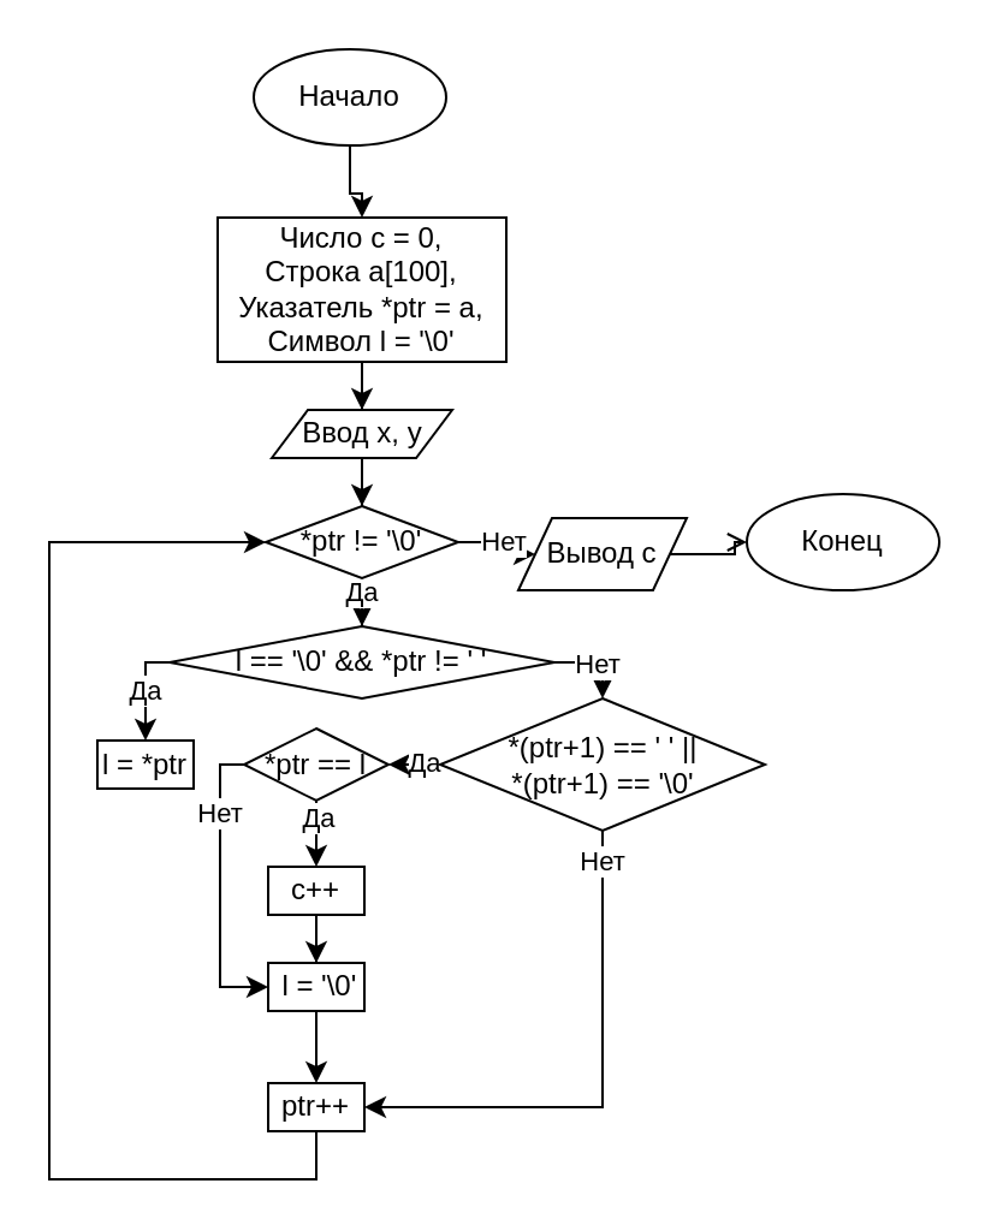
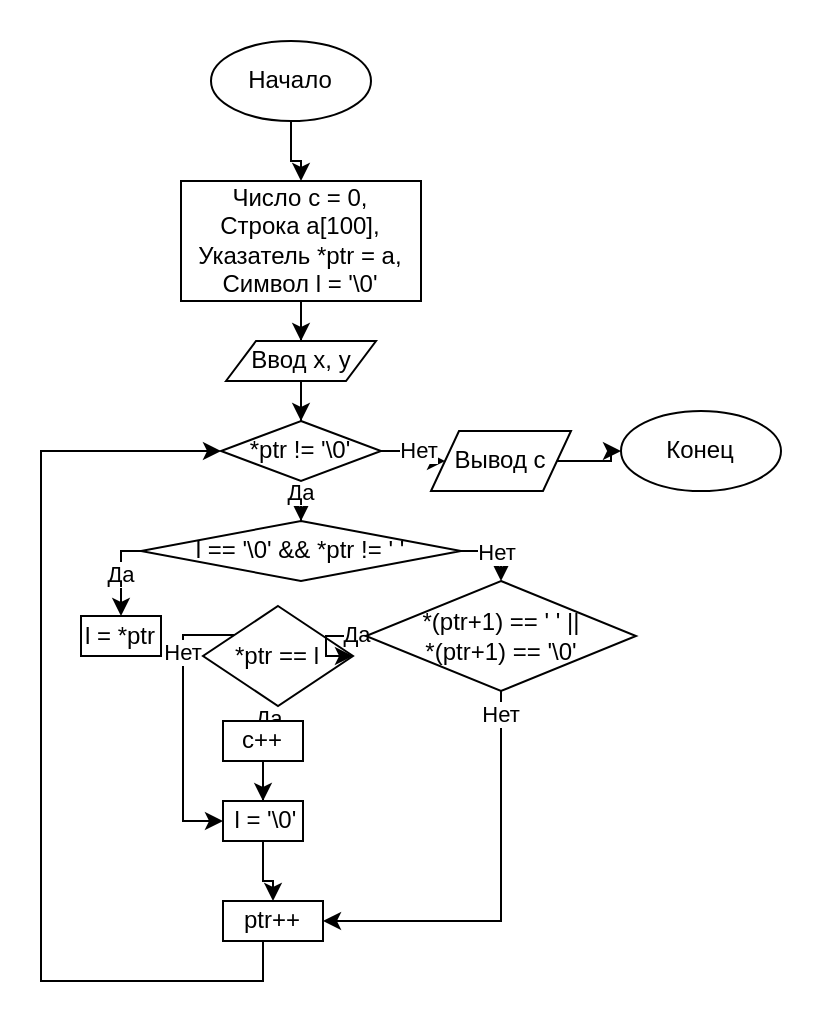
- <mxCell id="31" style="edgeStyle=orthogonalEdgeStyle;rounded=0;orthogonalLoop=1;jettySize=auto;html=1;entryX=0;entryY=0.5;entryDx=0;entryDy=0;endArrow=open;" edge="1" parent="1" source="32" target="4"><mxGeometry relative="1" as="geometry" /></mxCell>
+ <mxCell id="31" style="edgeStyle=orthogonalEdgeStyle;rounded=0;orthogonalLoop=1;jettySize=auto;html=1;entryX=0;entryY=0.5;entryDx=0;entryDy=0;" edge="1" parent="1" source="32" target="4"><mxGeometry relative="1" as="geometry" /></mxCell>
- <mxCell id="20" value="*ptr == l" style="rhombus;whiteSpace=wrap;html=1;" vertex="1" parent="1"><mxGeometry x="101" y="302.5" width="60" height="30" as="geometry" /></mxCell>
+ <mxCell id="20" value="*ptr == l" style="rhombus;whiteSpace=wrap;html=1;" vertex="1" parent="1"><mxGeometry x="101" y="302.5" width="75" height="50" as="geometry" /></mxCell>
- <mxCell id="36" value="ptr++" style="rounded=0;whiteSpace=wrap;html=1;" vertex="1" parent="1"><mxGeometry x="111" y="450" width="40" height="20" as="geometry" /></mxCell>
+ <mxCell id="36" value="ptr++" style="rounded=0;whiteSpace=wrap;html=1;" vertex="1" parent="1"><mxGeometry x="111" y="450" width="50" height="20" as="geometry" /></mxCell>
